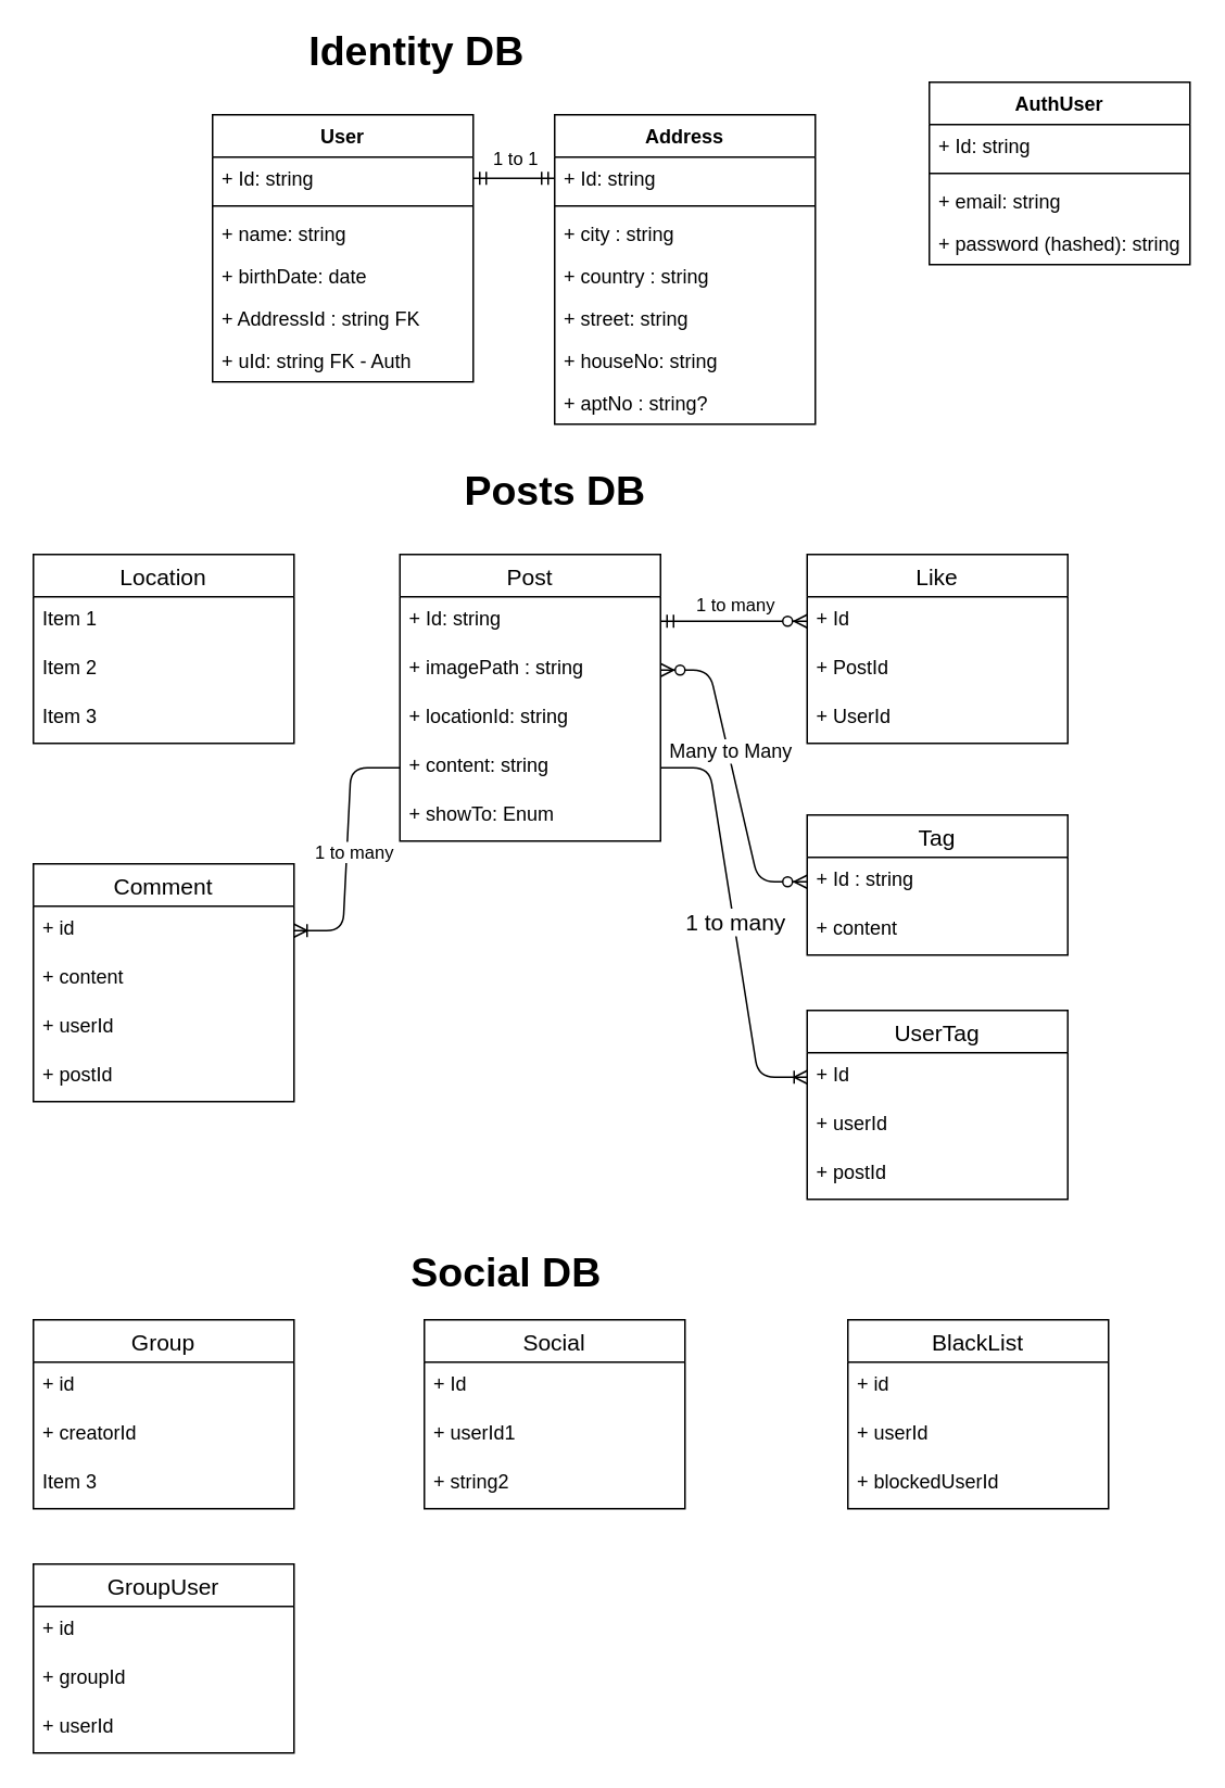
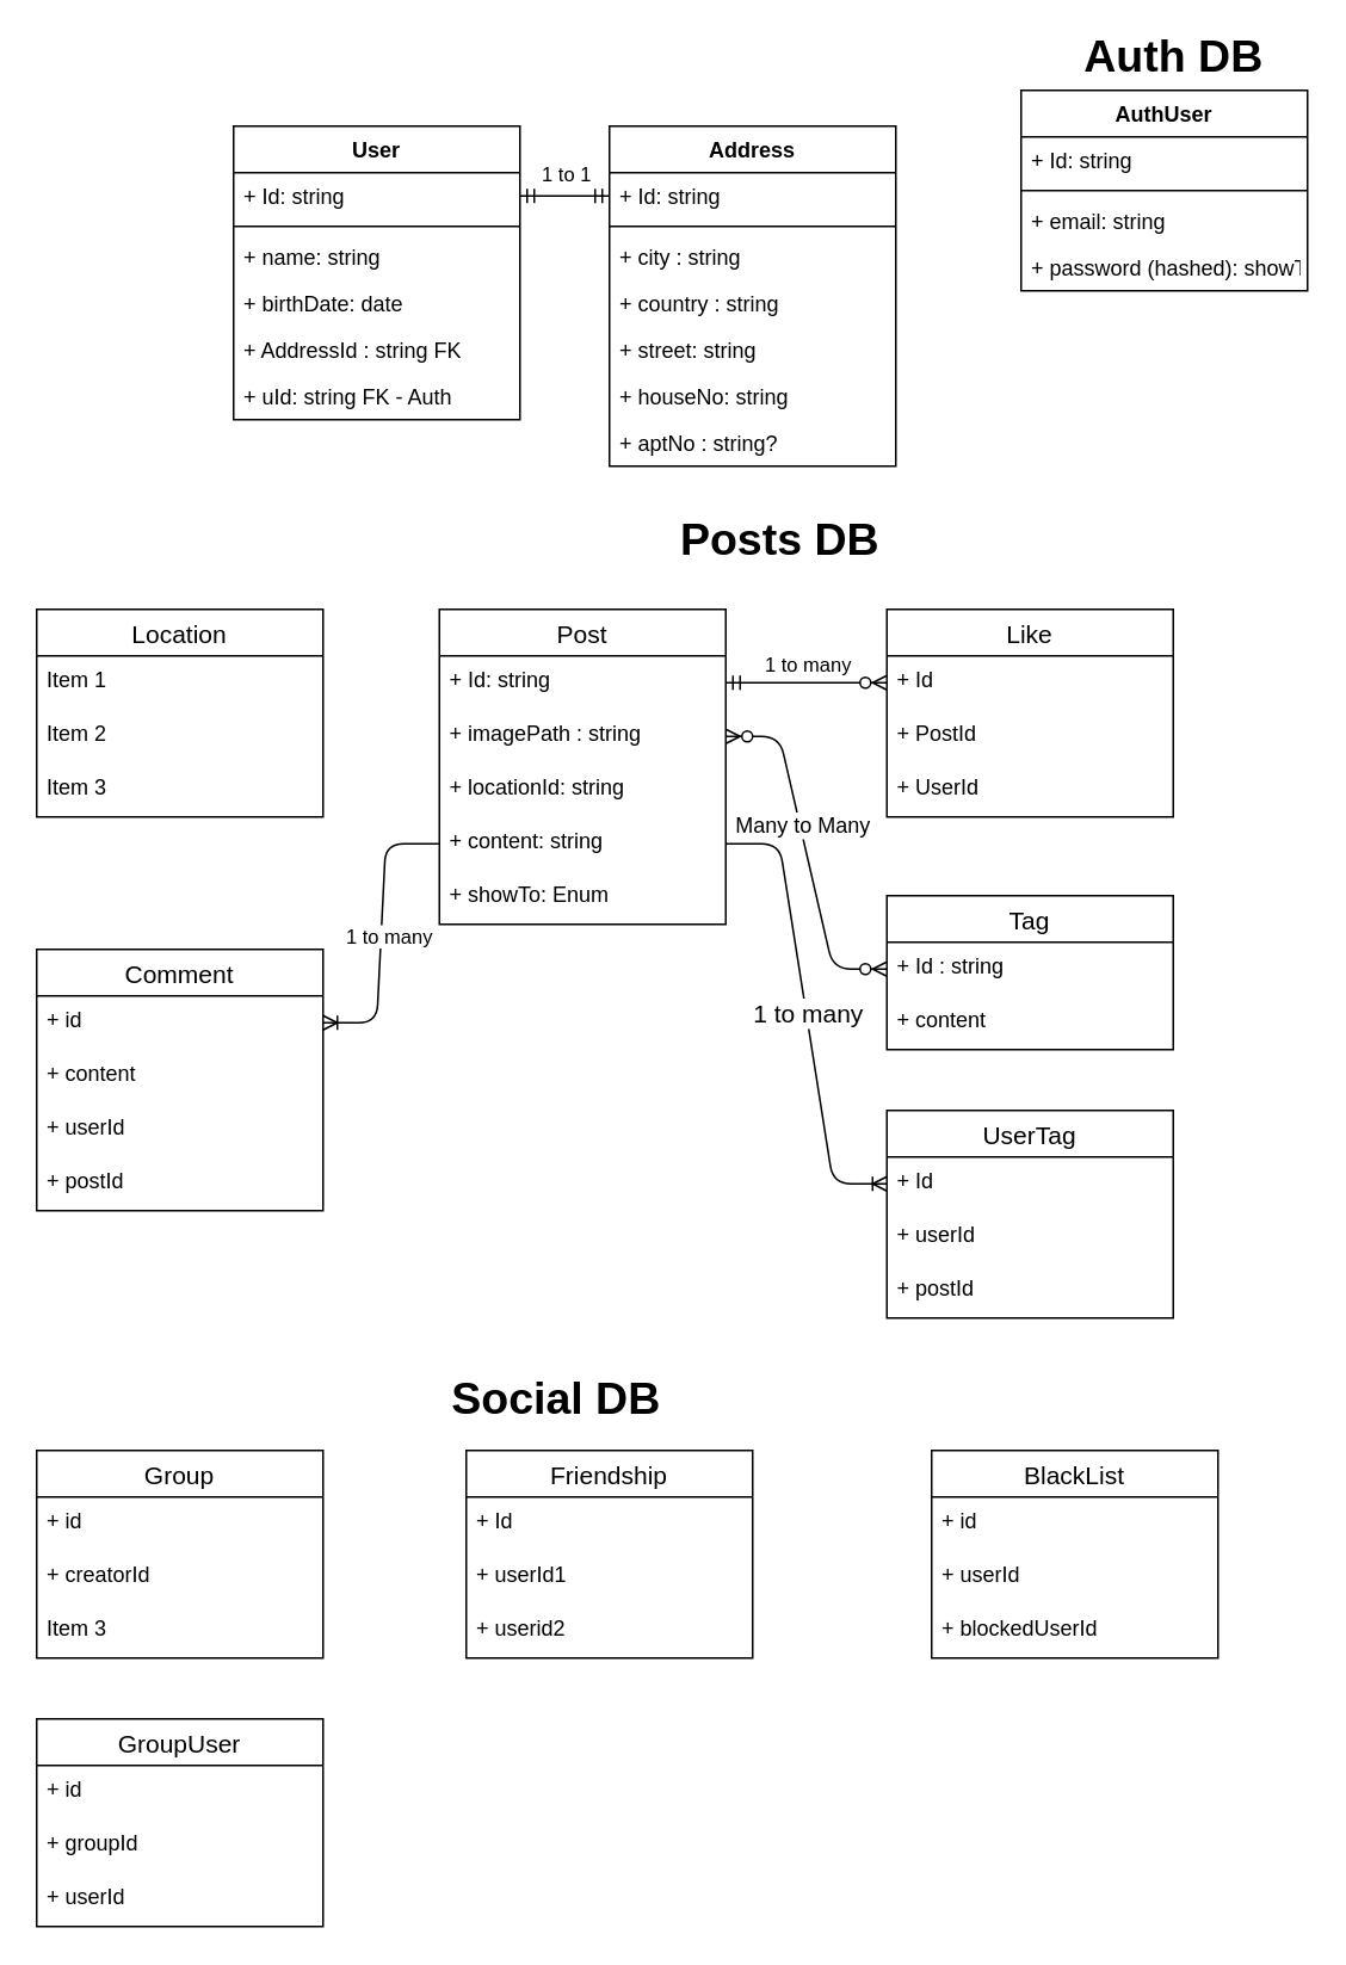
- <mxCell id="22" value="&lt;font style=&quot;font-size: 25px&quot;&gt;&lt;b&gt;Identity DB&lt;/b&gt;&lt;/font&gt;" style="text;html=1;align=center;verticalAlign=middle;resizable=0;points=[];autosize=1;" vertex="1" parent="1"><mxGeometry x="180" y="20" width="150" height="20" as="geometry" /></mxCell>
+ <mxCell id="23" value="&lt;font style=&quot;font-size: 25px&quot;&gt;&lt;b&gt;Auth DB&lt;/b&gt;&lt;/font&gt;" style="text;html=1;align=center;verticalAlign=middle;resizable=0;points=[];autosize=1;" vertex="1" parent="1"><mxGeometry x="595" y="20" width="120" height="20" as="geometry" /></mxCell>
- <mxCell id="6" value="+ password (hashed): string" style="text;strokeColor=none;fillColor=none;align=left;verticalAlign=top;spacingLeft=4;spacingRight=4;overflow=hidden;rotatable=0;points=[[0,0.5],[1,0.5]];portConstraint=eastwest;" vertex="1" parent="2"><mxGeometry y="86" width="160" height="26" as="geometry" /></mxCell>
+ <mxCell id="6" value="+ password (hashed): showTo" style="text;strokeColor=none;fillColor=none;align=left;verticalAlign=top;spacingLeft=4;spacingRight=4;overflow=hidden;rotatable=0;points=[[0,0.5],[1,0.5]];portConstraint=eastwest;" vertex="1" parent="2"><mxGeometry y="86" width="160" height="26" as="geometry" /></mxCell>
- <mxCell id="24" value="&lt;font style=&quot;font-size: 25px&quot;&gt;&lt;b&gt;Posts DB&lt;/b&gt;&lt;/font&gt;" style="text;html=1;align=center;verticalAlign=middle;resizable=0;points=[];autosize=1;" vertex="1" parent="1"><mxGeometry x="275" y="290" width="130" height="20" as="geometry" /></mxCell>
+ <mxCell id="24" value="&lt;font style=&quot;font-size: 25px&quot;&gt;&lt;b&gt;Posts DB&lt;/b&gt;&lt;/font&gt;" style="text;html=1;align=center;verticalAlign=middle;resizable=0;points=[];autosize=1;" vertex="1" parent="1"><mxGeometry x="370" y="290" width="130" height="20" as="geometry" /></mxCell>
- <mxCell id="62" value="Social" style="swimlane;fontStyle=0;childLayout=stackLayout;horizontal=1;startSize=26;horizontalStack=0;resizeParent=1;resizeParentMax=0;resizeLast=0;collapsible=1;marginBottom=0;align=center;fontSize=14;" vertex="1" parent="1"><mxGeometry x="260" y="810" width="160" height="116" as="geometry" /></mxCell>
+ <mxCell id="62" value="Friendship" style="swimlane;fontStyle=0;childLayout=stackLayout;horizontal=1;startSize=26;horizontalStack=0;resizeParent=1;resizeParentMax=0;resizeLast=0;collapsible=1;marginBottom=0;align=center;fontSize=14;" vertex="1" parent="1"><mxGeometry x="260" y="810" width="160" height="116" as="geometry" /></mxCell>
- <mxCell id="65" value="+ string2" style="text;strokeColor=none;fillColor=none;spacingLeft=4;spacingRight=4;overflow=hidden;rotatable=0;points=[[0,0.5],[1,0.5]];portConstraint=eastwest;fontSize=12;" vertex="1" parent="62"><mxGeometry y="86" width="160" height="30" as="geometry" /></mxCell>
+ <mxCell id="65" value="+ userid2" style="text;strokeColor=none;fillColor=none;spacingLeft=4;spacingRight=4;overflow=hidden;rotatable=0;points=[[0,0.5],[1,0.5]];portConstraint=eastwest;fontSize=12;" vertex="1" parent="62"><mxGeometry y="86" width="160" height="30" as="geometry" /></mxCell>
